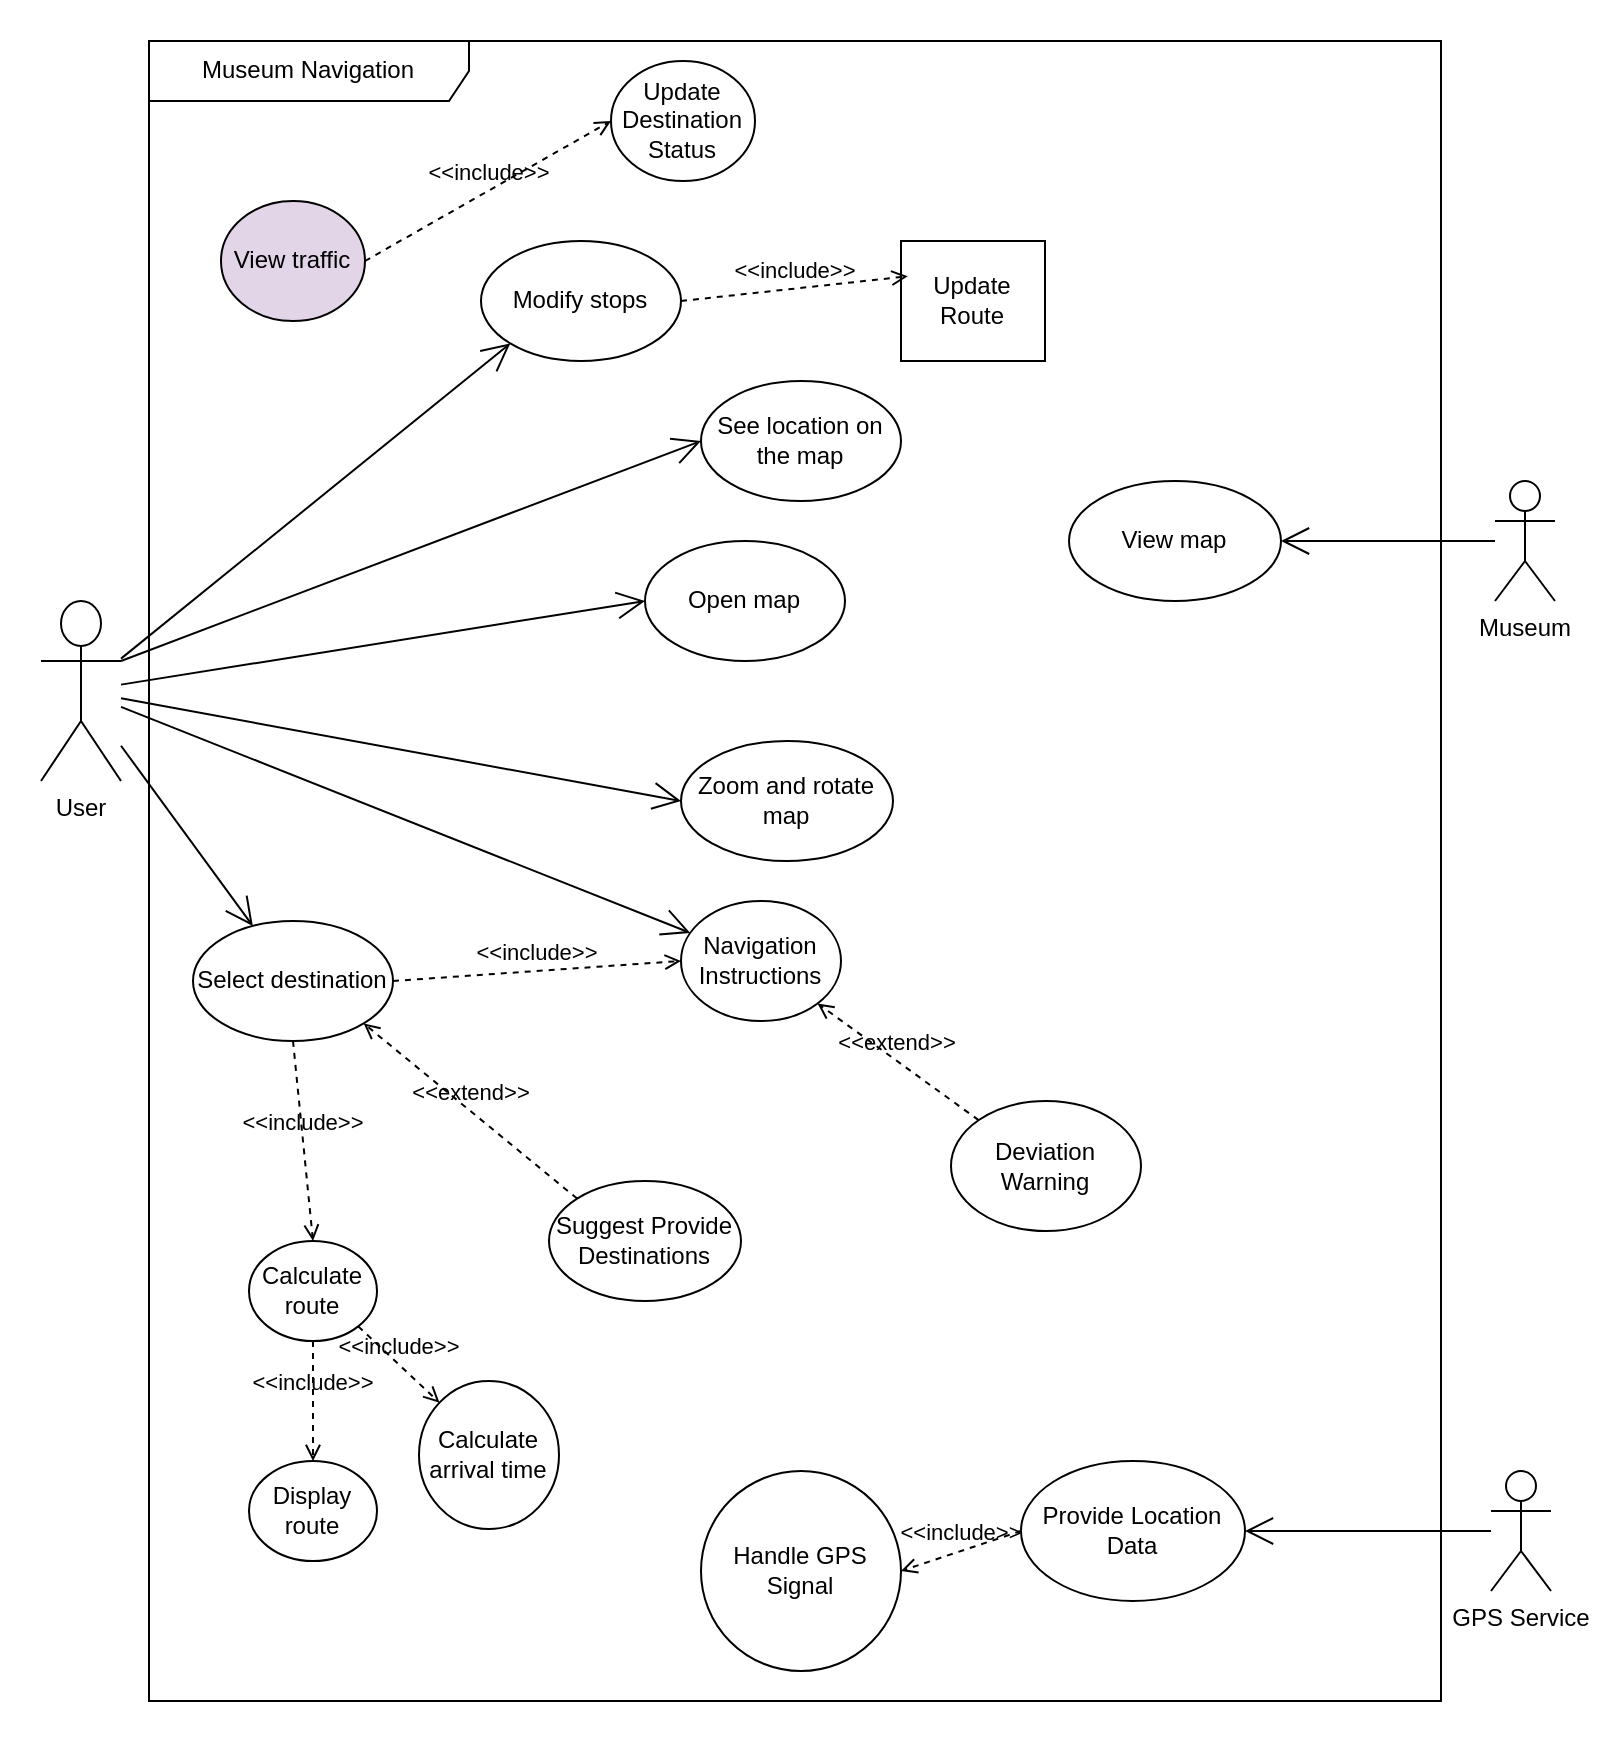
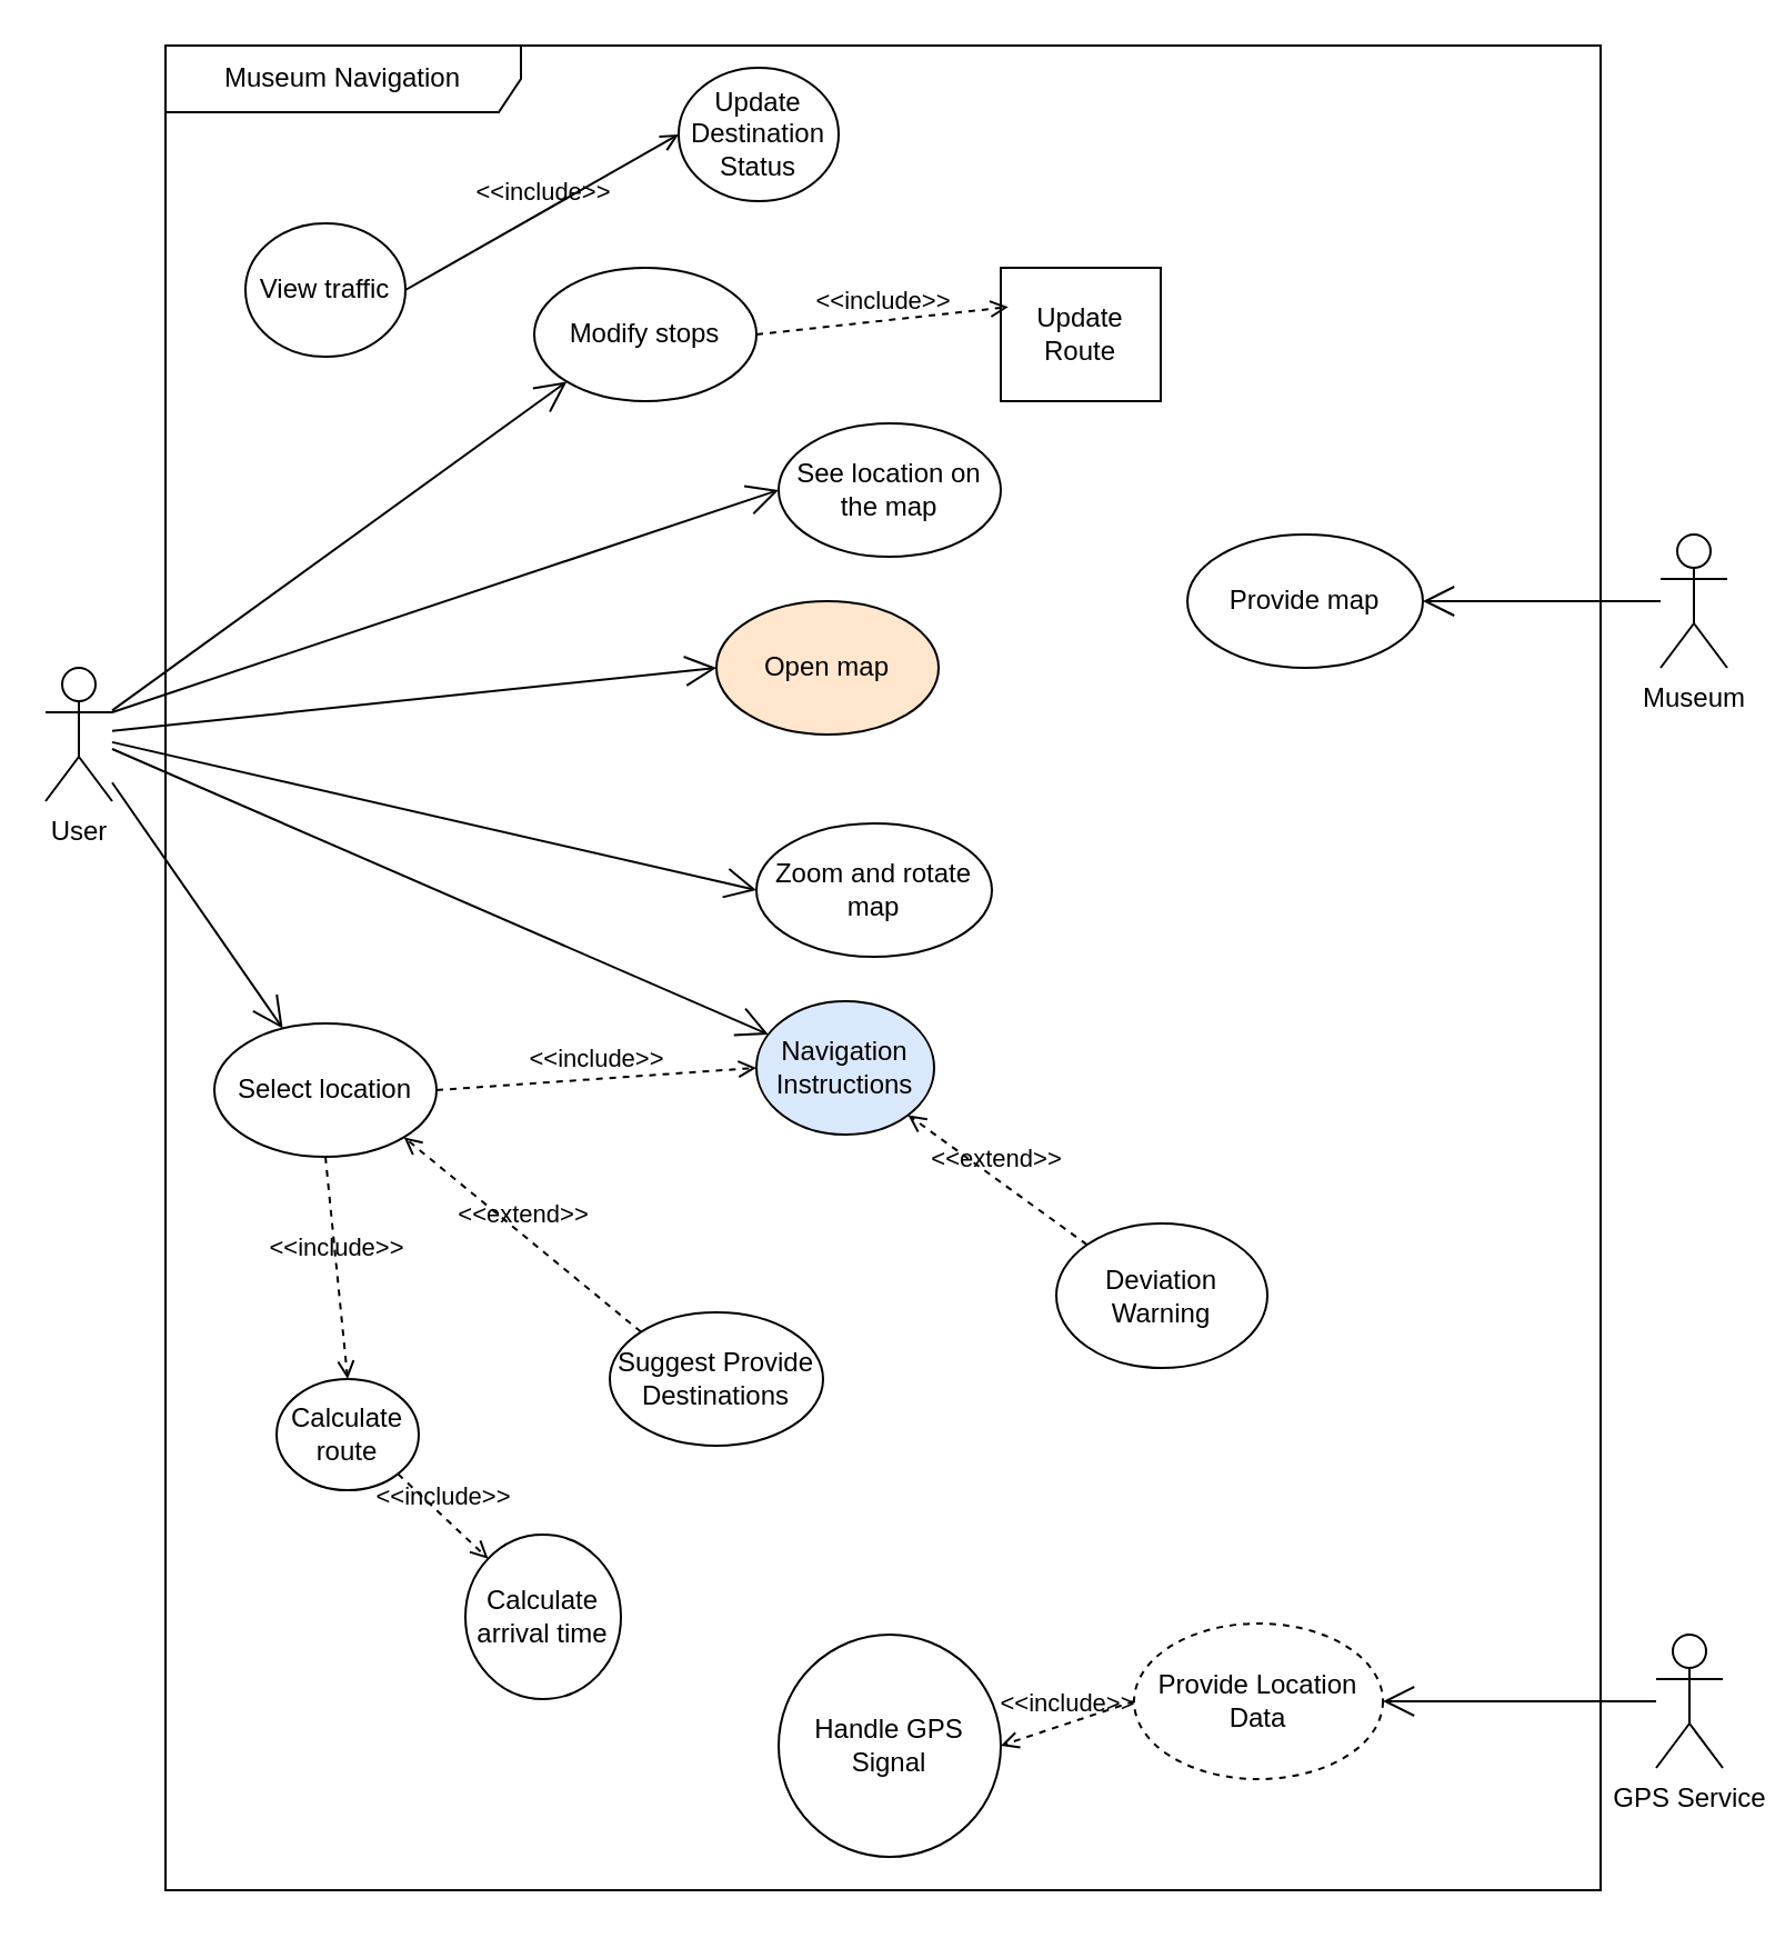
- <mxCell id="22" value="&amp;lt;&amp;lt;include&amp;gt;&amp;gt;" style="html=1;verticalAlign=bottom;labelBackgroundColor=none;endArrow=open;endFill=0;dashed=1;rounded=0;entryX=0;entryY=0.5;entryDx=0;entryDy=0;exitX=1;exitY=0.5;exitDx=0;exitDy=0;" parent="2" source="15" target="12" edge="1"><mxGeometry width="160" relative="1" as="geometry"><mxPoint x="118" y="62" as="sourcePoint" /><mxPoint x="231" y="50" as="targetPoint" /></mxGeometry></mxCell>
+ <mxCell id="22" value="&amp;lt;&amp;lt;include&amp;gt;&amp;gt;" style="html=1;verticalAlign=bottom;labelBackgroundColor=none;endArrow=open;endFill=0;dashed=0;rounded=0;entryX=0;entryY=0.5;entryDx=0;entryDy=0;exitX=1;exitY=0.5;exitDx=0;exitDy=0;" parent="2" source="15" target="12" edge="1"><mxGeometry width="160" relative="1" as="geometry"><mxPoint x="118" y="62" as="sourcePoint" /><mxPoint x="231" y="50" as="targetPoint" /></mxGeometry></mxCell>
- <mxCell id="15" value="View traffic" style="ellipse;whiteSpace=wrap;html=1;fillColor=#e1d5e7;" parent="2" vertex="1"><mxGeometry x="36" y="80" width="72" height="60" as="geometry" /></mxCell>
+ <mxCell id="15" value="View traffic" style="ellipse;whiteSpace=wrap;html=1;" parent="2" vertex="1"><mxGeometry x="36" y="80" width="72" height="60" as="geometry" /></mxCell>
- <mxCell id="21" value="View map" style="ellipse;whiteSpace=wrap;html=1;" parent="2" vertex="1"><mxGeometry x="460" y="220" width="106" height="60" as="geometry" /></mxCell>
+ <mxCell id="21" value="Provide map" style="ellipse;whiteSpace=wrap;html=1;" parent="2" vertex="1"><mxGeometry x="460" y="220" width="106" height="60" as="geometry" /></mxCell>
- <mxCell id="3" value="Open map" style="ellipse;whiteSpace=wrap;html=1;" parent="2" vertex="1"><mxGeometry x="248" y="250" width="100" height="60" as="geometry" /></mxCell>
+ <mxCell id="3" value="Open map" style="ellipse;whiteSpace=wrap;html=1;fillColor=#ffe6cc;" parent="2" vertex="1"><mxGeometry x="248" y="250" width="100" height="60" as="geometry" /></mxCell>
- <mxCell id="29" value="User" style="shape=umlActor;verticalLabelPosition=bottom;verticalAlign=top;html=1;" parent="1" vertex="1"><mxGeometry x="20" y="300" width="40" height="90" as="geometry" /></mxCell>
+ <mxCell id="29" value="User" style="shape=umlActor;verticalLabelPosition=bottom;verticalAlign=top;html=1;" parent="1" vertex="1"><mxGeometry x="20" y="300" width="30" height="60" as="geometry" /></mxCell>
- <mxCell id="10" value="Navigation Instructions" style="ellipse;whiteSpace=wrap;html=1;" parent="2" vertex="1"><mxGeometry x="266" y="430" width="80" height="60" as="geometry" /></mxCell>
+ <mxCell id="10" value="Navigation Instructions" style="ellipse;whiteSpace=wrap;html=1;fillColor=#dae8fc;" parent="2" vertex="1"><mxGeometry x="266" y="430" width="80" height="60" as="geometry" /></mxCell>
- <mxCell id="5" value="Select destination" style="ellipse;whiteSpace=wrap;html=1;" parent="2" vertex="1"><mxGeometry x="22" y="440" width="100" height="60" as="geometry" /></mxCell>
+ <mxCell id="5" value="Select location" style="ellipse;whiteSpace=wrap;html=1;" parent="2" vertex="1"><mxGeometry x="22" y="440" width="100" height="60" as="geometry" /></mxCell>
- <mxCell id="19" value="&amp;lt;&amp;lt;include&amp;gt;&amp;gt;" style="html=1;verticalAlign=bottom;labelBackgroundColor=none;endArrow=open;endFill=0;dashed=1;rounded=0;entryX=0.5;entryY=0;entryDx=0;entryDy=0;exitX=0.5;exitY=1;exitDx=0;exitDy=0;" parent="2" source="9" target="16" edge="1"><mxGeometry width="160" relative="1" as="geometry"><mxPoint x="112" y="475" as="sourcePoint" /><mxPoint x="211" y="528" as="targetPoint" /></mxGeometry></mxCell>
- <mxCell id="16" value="Display&lt;div&gt;route&lt;/div&gt;" style="ellipse;whiteSpace=wrap;html=1;" parent="2" vertex="1"><mxGeometry x="50" y="710" width="64" height="50" as="geometry" /></mxCell>
- <mxCell id="27" value="Provide Location Data" style="ellipse;whiteSpace=wrap;html=1;" parent="2" vertex="1"><mxGeometry x="436" y="710" width="112" height="70" as="geometry" /></mxCell>
+ <mxCell id="27" value="Provide Location Data" style="ellipse;whiteSpace=wrap;html=1;dashed=1;" parent="2" vertex="1"><mxGeometry x="436" y="710" width="112" height="70" as="geometry" /></mxCell>
